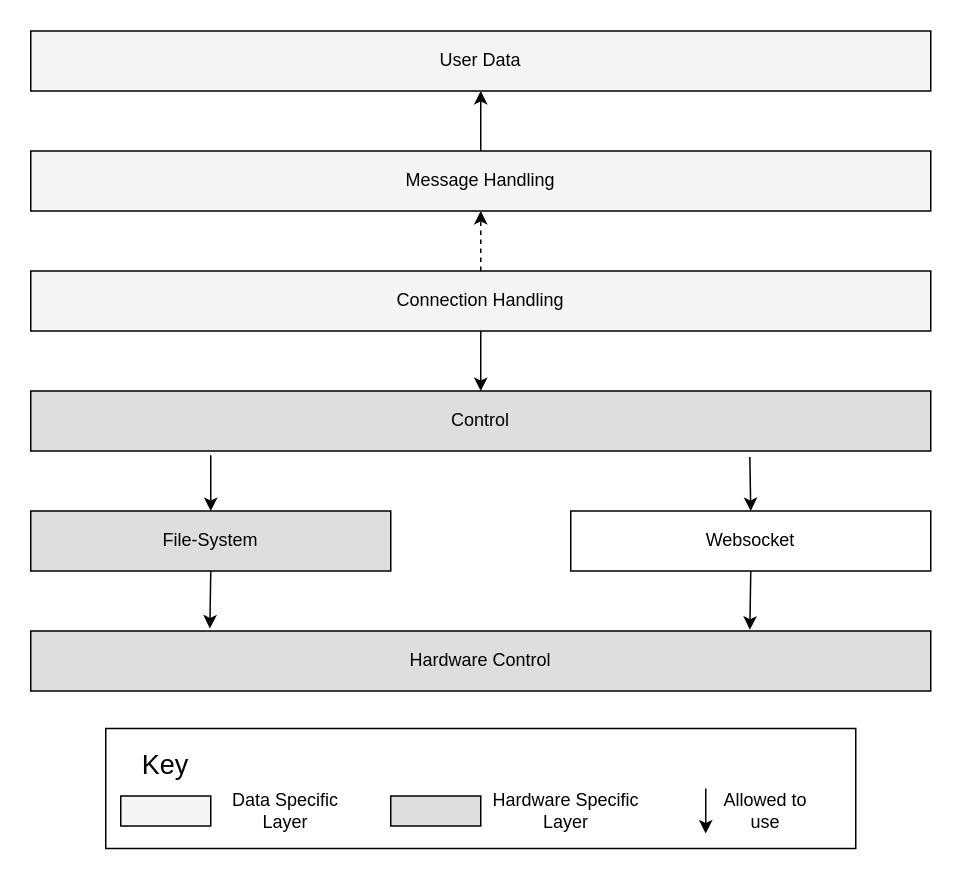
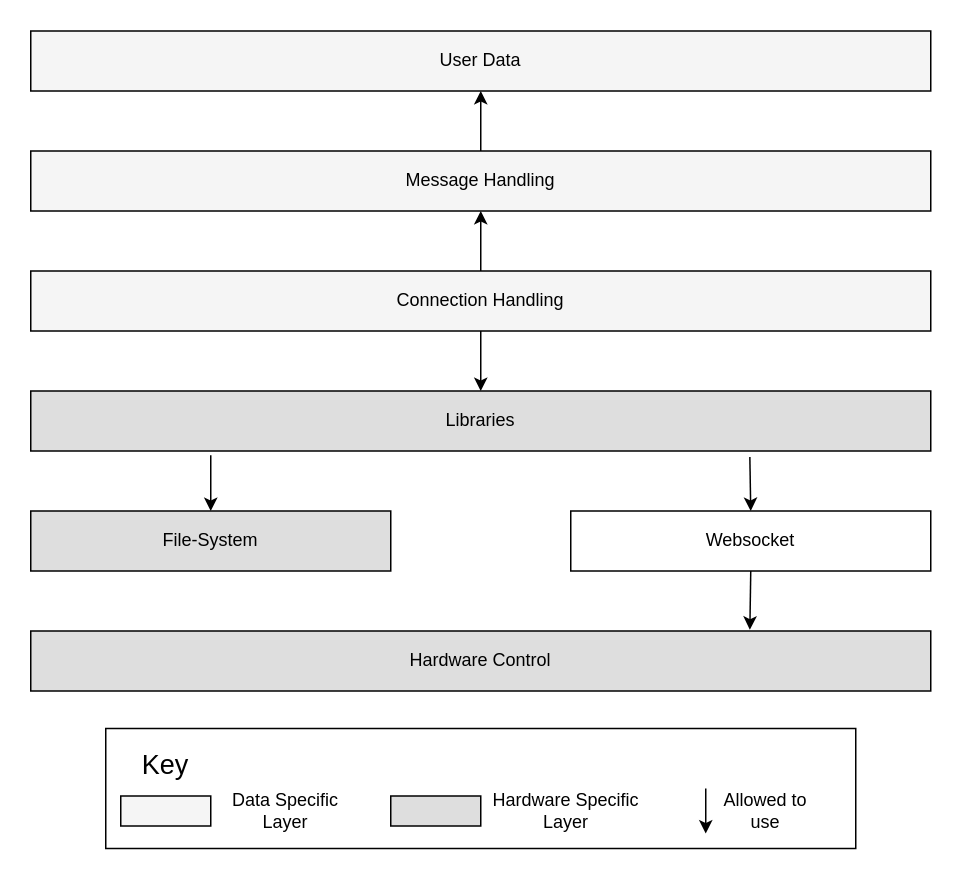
- <mxCell id="13" style="edgeStyle=orthogonalEdgeStyle;rounded=0;orthogonalLoop=1;jettySize=auto;html=1;exitX=0.5;exitY=0;exitDx=0;exitDy=0;entryX=0.5;entryY=1;entryDx=0;entryDy=0;startArrow=none;startFill=0;endArrow=classic;endFill=1;dashed=1;" parent="1" source="15" target="4" edge="1"><mxGeometry relative="1" as="geometry" /></mxCell>
+ <mxCell id="13" style="edgeStyle=orthogonalEdgeStyle;rounded=0;orthogonalLoop=1;jettySize=auto;html=1;exitX=0.5;exitY=0;exitDx=0;exitDy=0;entryX=0.5;entryY=1;entryDx=0;entryDy=0;startArrow=none;startFill=0;endArrow=classic;endFill=1;" parent="1" source="15" target="4" edge="1"><mxGeometry relative="1" as="geometry" /></mxCell>
- <mxCell id="12" value="Control" style="rounded=0;whiteSpace=wrap;html=1;fillColor=#DEDEDE;" parent="1" vertex="1"><mxGeometry x="20" y="260" width="600" height="40" as="geometry" /></mxCell>
+ <mxCell id="12" value="Libraries" style="rounded=0;whiteSpace=wrap;html=1;fillColor=#DEDEDE;" parent="1" vertex="1"><mxGeometry x="20" y="260" width="600" height="40" as="geometry" /></mxCell>
- <mxCell id="11" style="edgeStyle=orthogonalEdgeStyle;rounded=0;orthogonalLoop=1;jettySize=auto;html=1;exitX=0.199;exitY=-0.042;exitDx=0;exitDy=0;entryX=0.5;entryY=1;entryDx=0;entryDy=0;startArrow=classic;startFill=1;endArrow=none;endFill=0;exitPerimeter=0;" parent="1" source="8" target="10" edge="1"><mxGeometry relative="1" as="geometry"><mxPoint x="140" y="420" as="sourcePoint" /></mxGeometry></mxCell>
